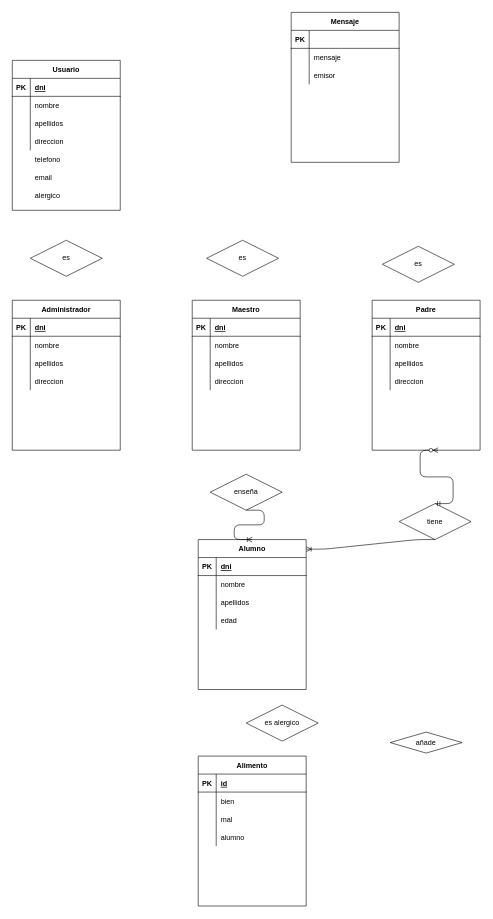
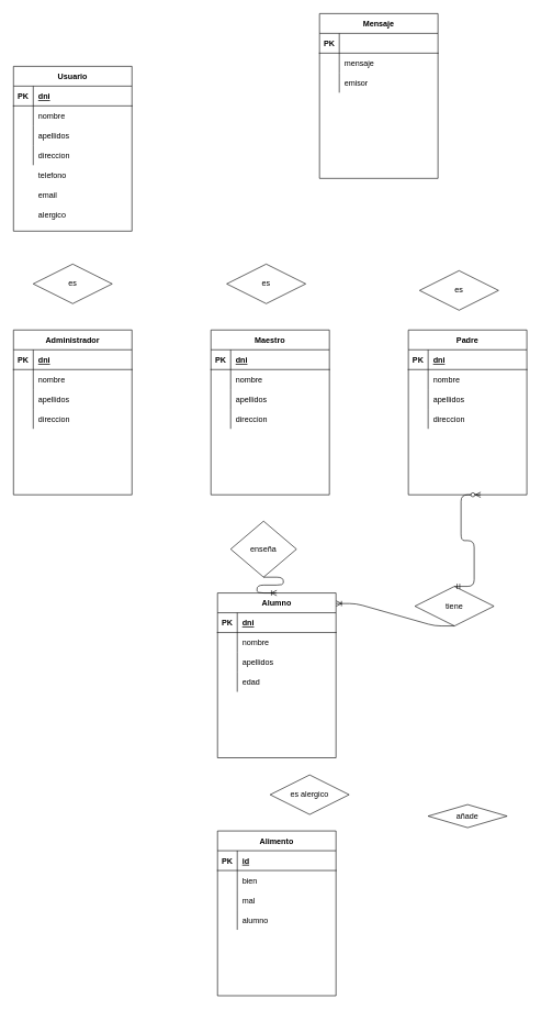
- <mxCell id="98" value="enseña" style="shape=rhombus;perimeter=rhombusPerimeter;whiteSpace=wrap;html=1;align=center;" vertex="1" parent="1"><mxGeometry x="350" y="790" width="120" height="60" as="geometry" /></mxCell>
+ <mxCell id="98" value="enseña" style="shape=rhombus;perimeter=rhombusPerimeter;whiteSpace=wrap;html=1;align=center;" vertex="1" parent="1"><mxGeometry x="350" y="790" width="100" height="85" as="geometry" /></mxCell>
- <mxCell id="99" value="tiene" style="shape=rhombus;perimeter=rhombusPerimeter;whiteSpace=wrap;html=1;align=center;" vertex="1" parent="1"><mxGeometry x="665" y="839" width="120" height="60" as="geometry" /></mxCell>
+ <mxCell id="99" value="tiene" style="shape=rhombus;perimeter=rhombusPerimeter;whiteSpace=wrap;html=1;align=center;" vertex="1" parent="1"><mxGeometry x="630" y="889" width="120" height="60" as="geometry" /></mxCell>
